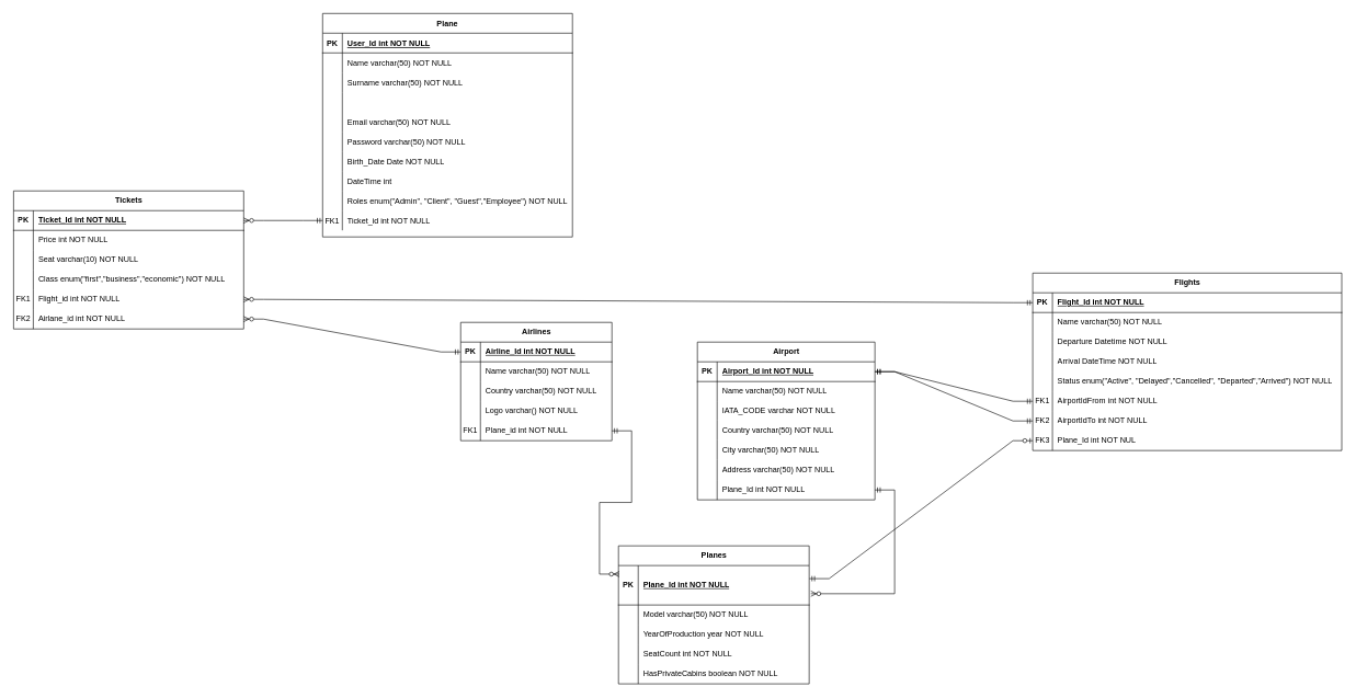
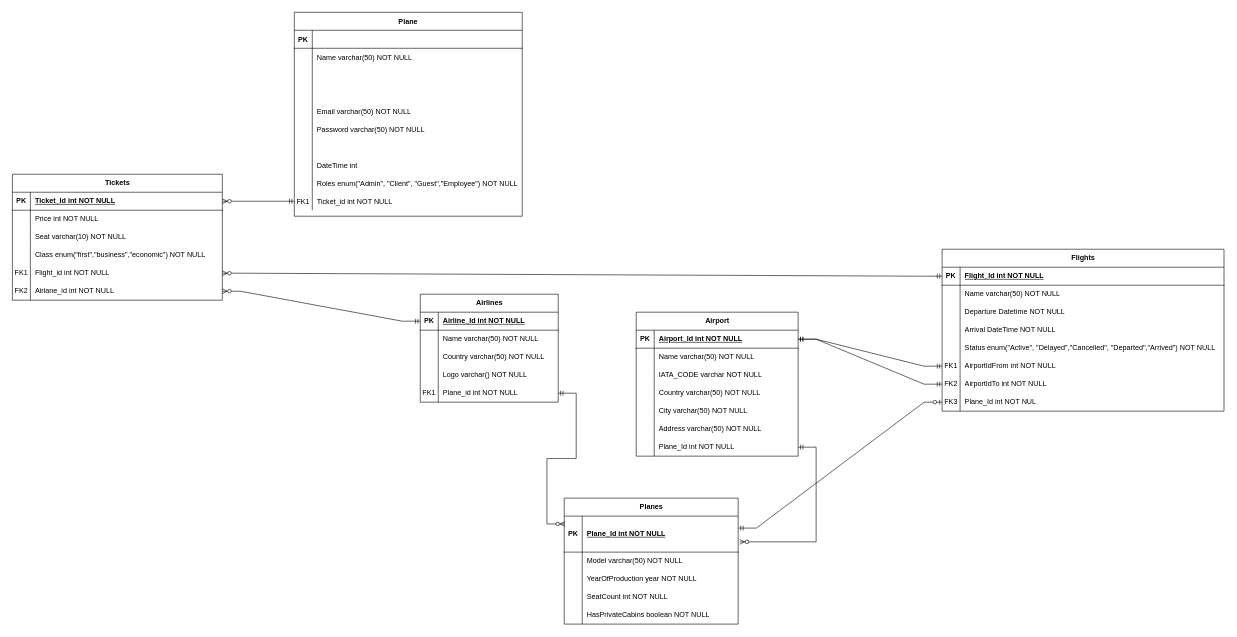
- <mxCell id="6" value="User_Id int NOT NULL " style="shape=partialRectangle;overflow=hidden;connectable=0;fillColor=none;top=0;left=0;bottom=0;right=0;align=left;spacingLeft=6;fontStyle=5;" vertex="1" parent="4"><mxGeometry x="30" width="350" height="30" as="geometry"><mxRectangle width="350" height="30" as="alternateBounds" /></mxGeometry></mxCell>
- <mxCell id="12" value="Surname varchar(50) NOT NULL" style="shape=partialRectangle;overflow=hidden;connectable=0;fillColor=none;top=0;left=0;bottom=0;right=0;align=left;spacingLeft=6;" vertex="1" parent="10"><mxGeometry x="30" width="350" height="30" as="geometry"><mxRectangle width="350" height="30" as="alternateBounds" /></mxGeometry></mxCell>
- <mxCell id="23" value="Birth_Date Date NOT NULL" style="shape=partialRectangle;overflow=hidden;connectable=0;fillColor=none;top=0;left=0;bottom=0;right=0;align=left;spacingLeft=6;" vertex="1" parent="21"><mxGeometry x="30" width="350" height="30" as="geometry"><mxRectangle width="350" height="30" as="alternateBounds" /></mxGeometry></mxCell>
